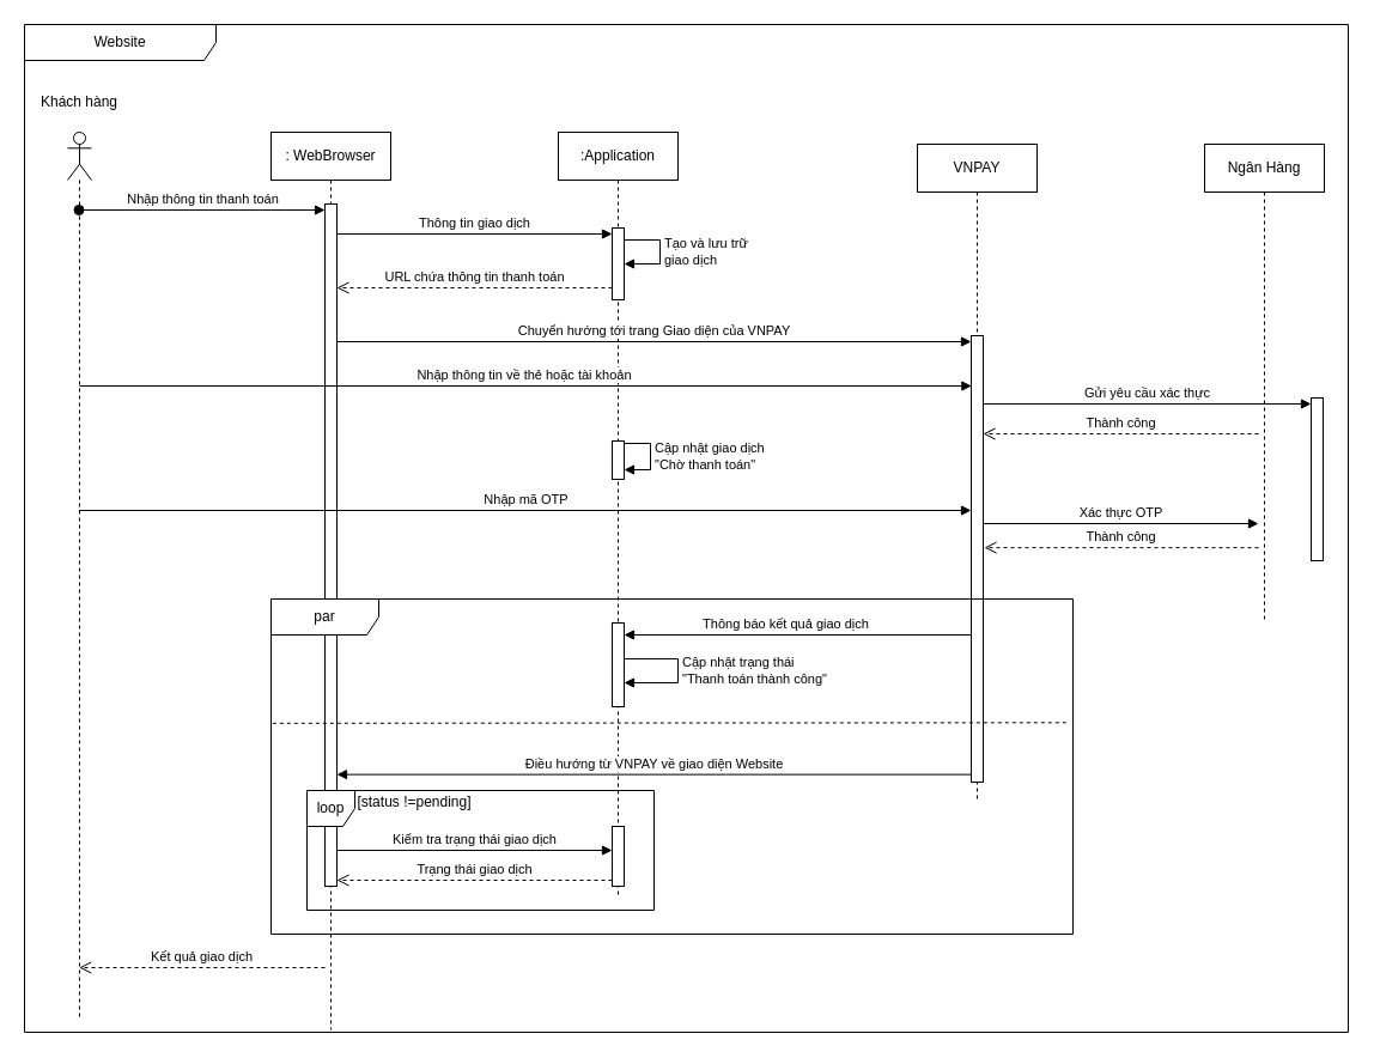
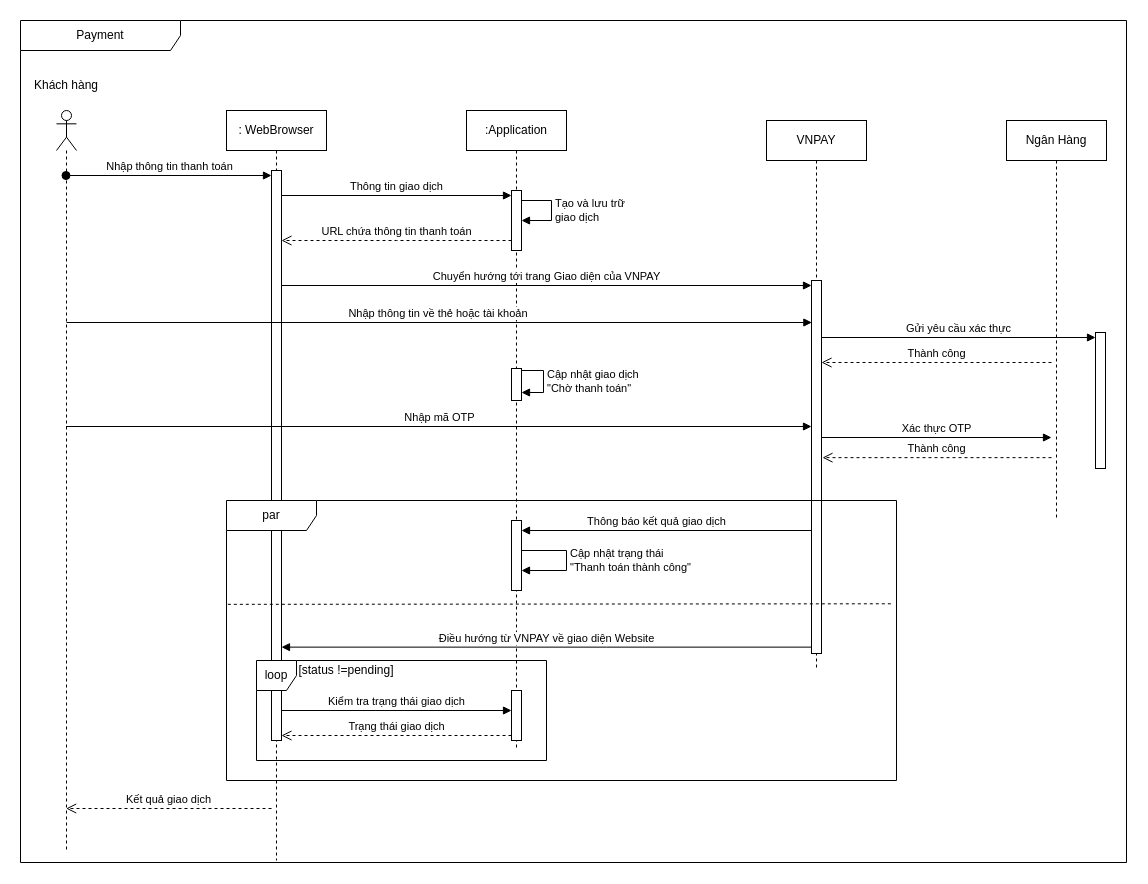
- <mxCell id="33" value="Website" style="shape=umlFrame;whiteSpace=wrap;html=1;pointerEvents=0;recursiveResize=0;container=1;collapsible=0;width=160;" parent="1" vertex="1"><mxGeometry x="20" y="20" width="1106" height="842" as="geometry" /></mxCell>
+ <mxCell id="33" value="Payment" style="shape=umlFrame;whiteSpace=wrap;html=1;pointerEvents=0;recursiveResize=0;container=1;collapsible=0;width=160;" parent="1" vertex="1"><mxGeometry x="20" y="20" width="1106" height="842" as="geometry" /></mxCell>
